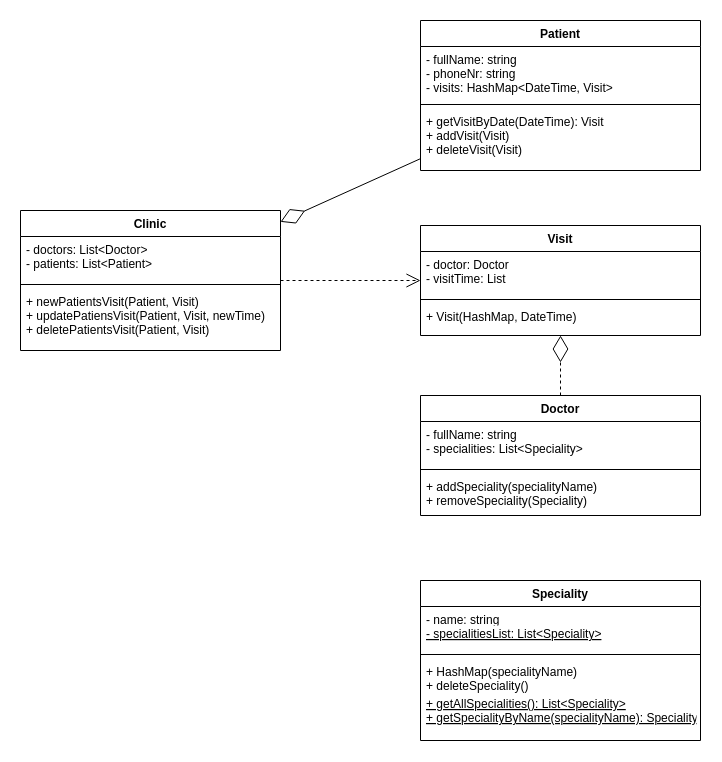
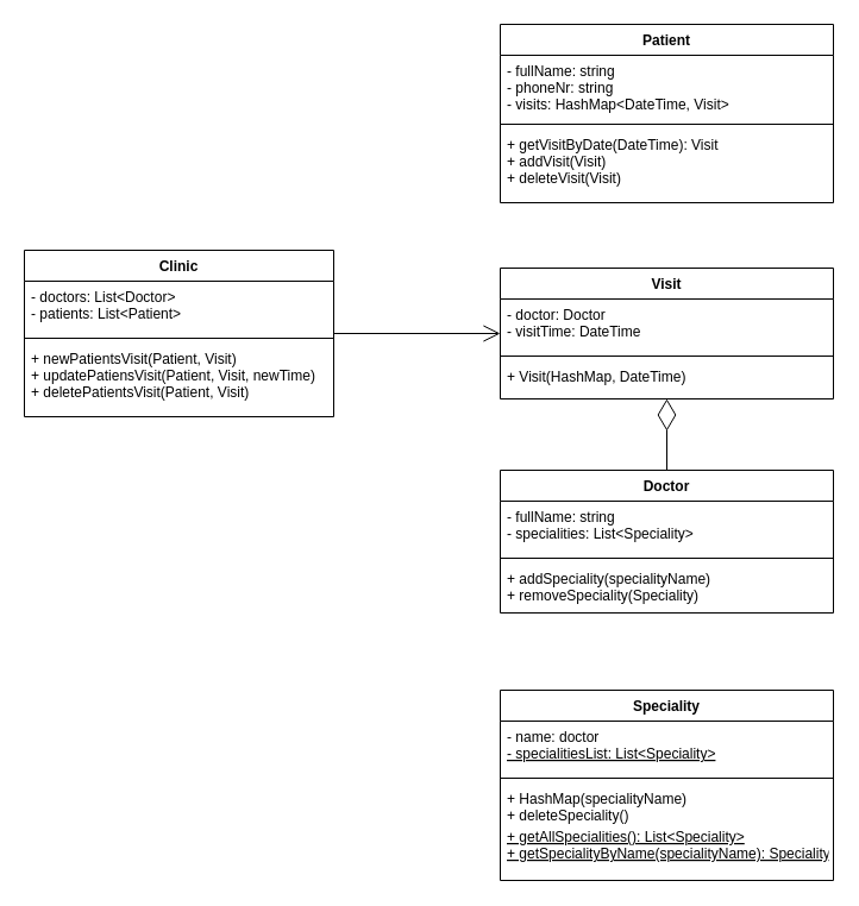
- <mxCell id="24" value="" style="endArrow=diamondThin;endFill=0;endSize=24;html=1;rounded=0;" edge="1" parent="1" source="10" target="2"><mxGeometry width="160" relative="1" as="geometry"><mxPoint x="430" y="430" as="sourcePoint" /><mxPoint x="590" y="430" as="targetPoint" /></mxGeometry></mxCell>
- <mxCell id="15" value="- doctor: Doctor&#10;- visitTime: List" style="text;strokeColor=none;fillColor=none;align=left;verticalAlign=top;spacingLeft=4;spacingRight=4;overflow=hidden;rotatable=0;points=[[0,0.5],[1,0.5]];portConstraint=eastwest;" vertex="1" parent="14"><mxGeometry y="26" width="280" height="44" as="geometry" /></mxCell>
+ <mxCell id="15" value="- doctor: Doctor&#10;- visitTime: DateTime" style="text;strokeColor=none;fillColor=none;align=left;verticalAlign=top;spacingLeft=4;spacingRight=4;overflow=hidden;rotatable=0;points=[[0,0.5],[1,0.5]];portConstraint=eastwest;" vertex="1" parent="14"><mxGeometry y="26" width="280" height="44" as="geometry" /></mxCell>
- <mxCell id="25" value="" style="endArrow=open;endFill=1;endSize=12;html=1;rounded=0;dashed=1;" edge="1" parent="1" source="2" target="14"><mxGeometry width="160" relative="1" as="geometry"><mxPoint x="430" y="430" as="sourcePoint" /><mxPoint x="590" y="430" as="targetPoint" /></mxGeometry></mxCell>
+ <mxCell id="25" value="" style="endArrow=open;endFill=1;endSize=12;html=1;rounded=0;" edge="1" parent="1" source="2" target="14"><mxGeometry width="160" relative="1" as="geometry"><mxPoint x="430" y="430" as="sourcePoint" /><mxPoint x="590" y="430" as="targetPoint" /></mxGeometry></mxCell>
- <mxCell id="26" value="" style="endArrow=diamondThin;endFill=0;endSize=24;html=1;rounded=0;dashed=1;" edge="1" parent="1" source="6" target="14"><mxGeometry width="160" relative="1" as="geometry"><mxPoint x="570" y="235" as="sourcePoint" /><mxPoint x="570" y="180" as="targetPoint" /></mxGeometry></mxCell>
+ <mxCell id="26" value="" style="endArrow=diamondThin;endFill=0;endSize=24;html=1;rounded=0;" edge="1" parent="1" source="6" target="14"><mxGeometry width="160" relative="1" as="geometry"><mxPoint x="570" y="235" as="sourcePoint" /><mxPoint x="570" y="180" as="targetPoint" /></mxGeometry></mxCell>
- <mxCell id="19" value="- name: string" style="text;strokeColor=none;fillColor=none;align=left;verticalAlign=top;spacingLeft=4;spacingRight=4;overflow=hidden;rotatable=0;points=[[0,0.5],[1,0.5]];portConstraint=eastwest;fontStyle=0" vertex="1" parent="18"><mxGeometry y="26" width="280" height="14" as="geometry" /></mxCell>
+ <mxCell id="19" value="- name: doctor" style="text;strokeColor=none;fillColor=none;align=left;verticalAlign=top;spacingLeft=4;spacingRight=4;overflow=hidden;rotatable=0;points=[[0,0.5],[1,0.5]];portConstraint=eastwest;fontStyle=0" vertex="1" parent="18"><mxGeometry y="26" width="280" height="14" as="geometry" /></mxCell>
